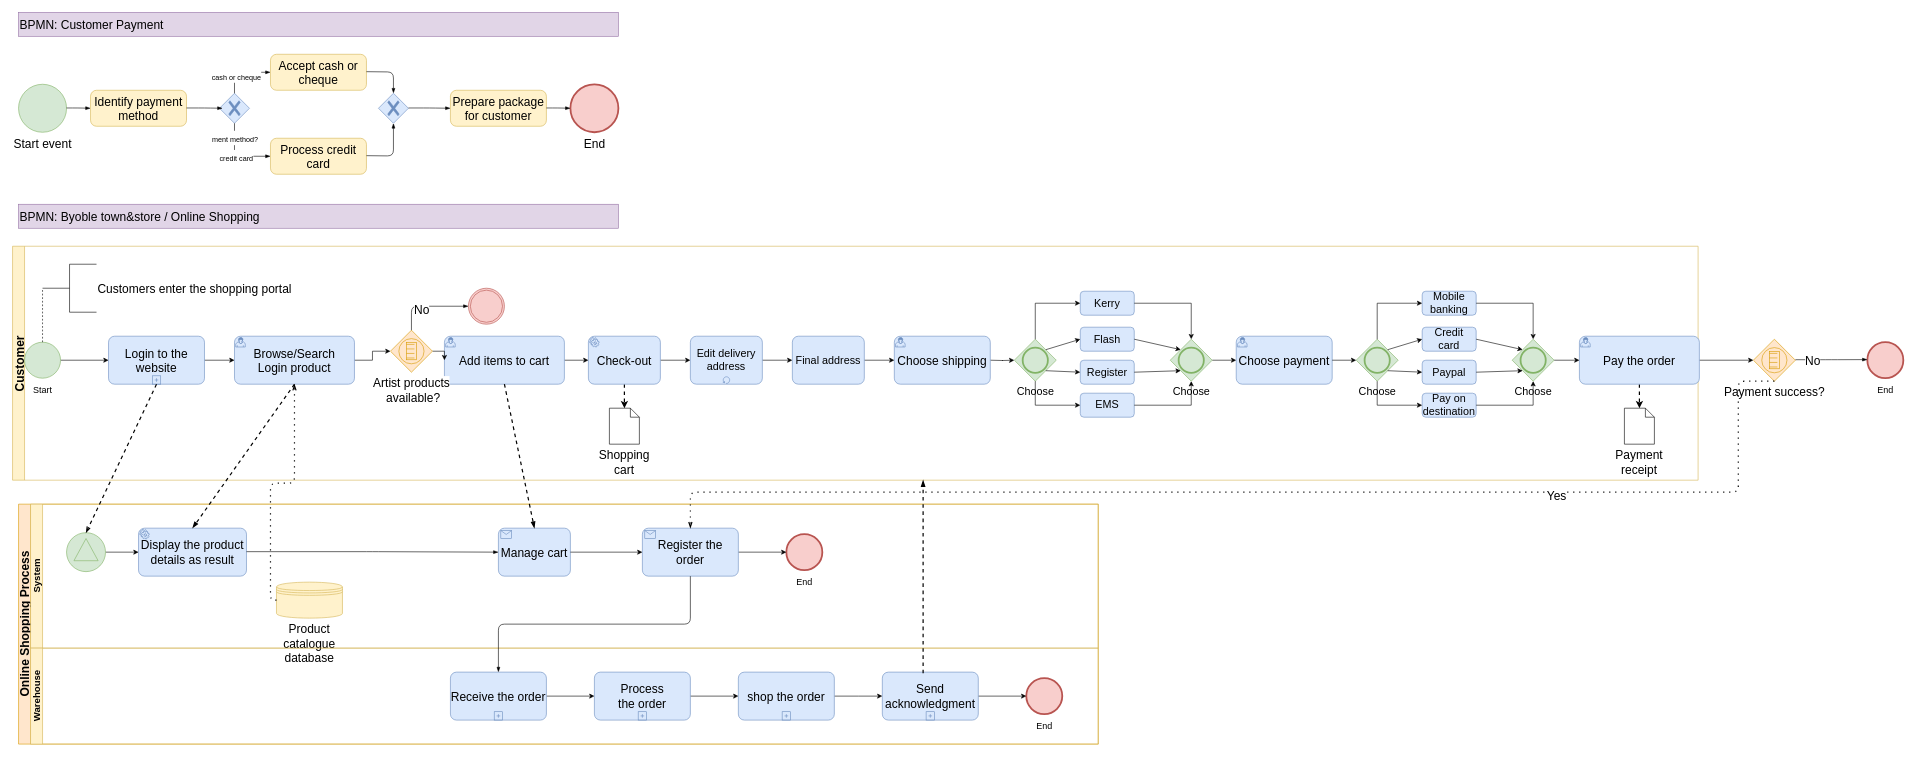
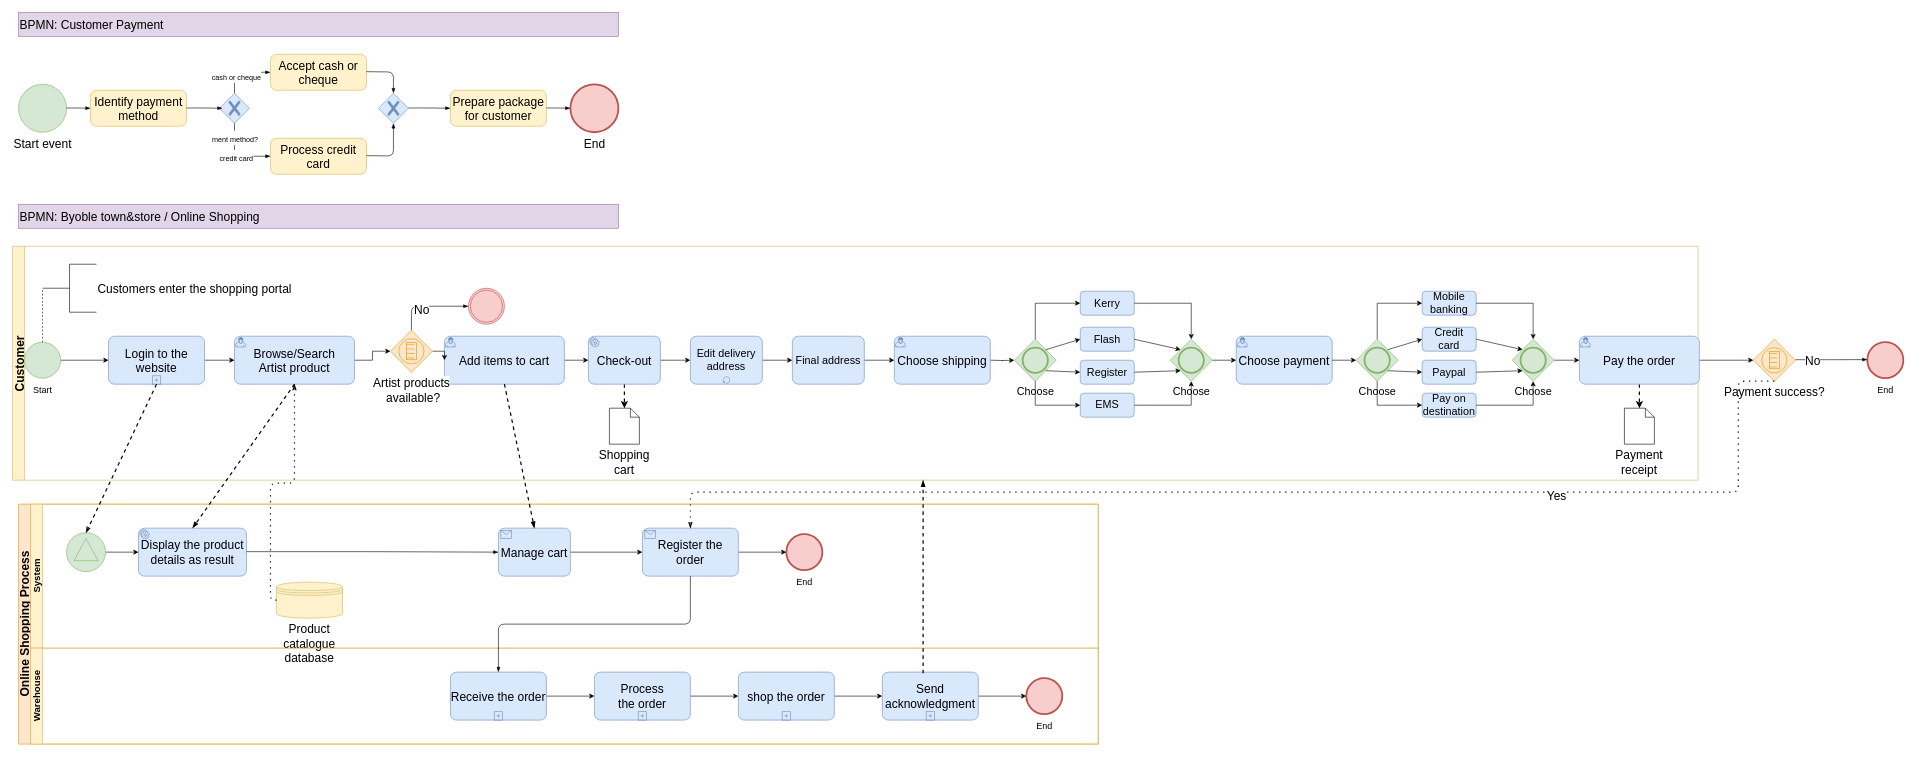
- <mxCell id="30" value="Browse/Search &#10;Login product" style="points=[[0.25,0,0],[0.5,0,0],[0.75,0,0],[1,0.25,0],[1,0.5,0],[1,0.75,0],[0.75,1,0],[0.5,1,0],[0.25,1,0],[0,0.75,0],[0,0.5,0],[0,0.25,0]];shape=mxgraph.bpmn.task;whiteSpace=wrap;rectStyle=rounded;size=10;taskMarker=user;fontSize=20;fillColor=#dae8fc;strokeColor=#6c8ebf;" parent="23" vertex="1"><mxGeometry x="370" y="150" width="200" height="80" as="geometry" /></mxCell>
+ <mxCell id="30" value="Browse/Search &#10;Artist product" style="points=[[0.25,0,0],[0.5,0,0],[0.75,0,0],[1,0.25,0],[1,0.5,0],[1,0.75,0],[0.75,1,0],[0.5,1,0],[0.25,1,0],[0,0.75,0],[0,0.5,0],[0,0.25,0]];shape=mxgraph.bpmn.task;whiteSpace=wrap;rectStyle=rounded;size=10;taskMarker=user;fontSize=20;fillColor=#dae8fc;strokeColor=#6c8ebf;" parent="23" vertex="1"><mxGeometry x="370" y="150" width="200" height="80" as="geometry" /></mxCell>
